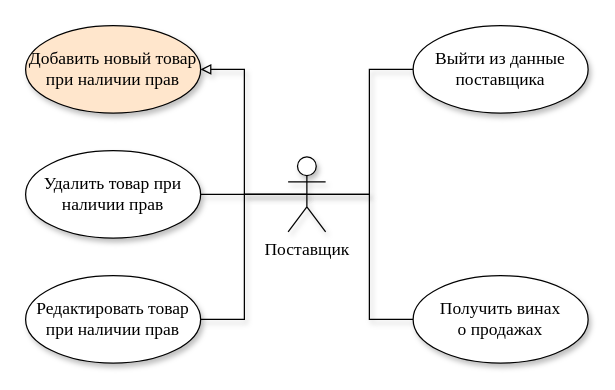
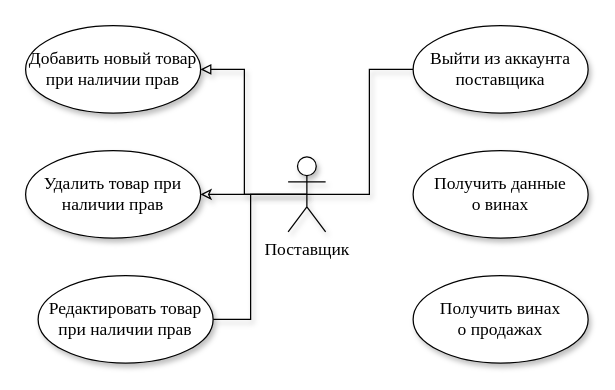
- <mxCell id="11" value="Добавить новый товар при наличии прав" style="ellipse;whiteSpace=wrap;html=1;fontFamily=Times New Roman;fontSize=14;shadow=1;fillColor=#ffe6cc;" parent="1" vertex="1"><mxGeometry x="20" y="20" width="140" height="70" as="geometry" /></mxCell>
+ <mxCell id="11" value="Добавить новый товар при наличии прав" style="ellipse;whiteSpace=wrap;html=1;fontFamily=Times New Roman;fontSize=14;shadow=1;" parent="1" vertex="1"><mxGeometry x="20" y="20" width="140" height="70" as="geometry" /></mxCell>
- <mxCell id="8" value="Выйти из данные&lt;br&gt;поставщика" style="ellipse;whiteSpace=wrap;html=1;fontFamily=Times New Roman;fontSize=14;shadow=1;" parent="1" vertex="1"><mxGeometry x="330" y="20" width="140" height="70" as="geometry" /></mxCell>
+ <mxCell id="8" value="Выйти из аккаунта&lt;br&gt;поставщика" style="ellipse;whiteSpace=wrap;html=1;fontFamily=Times New Roman;fontSize=14;shadow=1;" parent="1" vertex="1"><mxGeometry x="330" y="20" width="140" height="70" as="geometry" /></mxCell>
- <mxCell id="6" style="edgeStyle=orthogonalEdgeStyle;rounded=0;orthogonalLoop=1;jettySize=auto;html=1;exitX=0.5;exitY=0.5;exitDx=0;exitDy=0;exitPerimeter=0;entryX=1;entryY=0.5;entryDx=0;entryDy=0;endArrow=none;endFill=0;shadow=1;" parent="1" source="7" target="12" edge="1"><mxGeometry relative="1" as="geometry" /></mxCell>
+ <mxCell id="6" style="edgeStyle=orthogonalEdgeStyle;rounded=0;orthogonalLoop=1;jettySize=auto;html=1;exitX=0.5;exitY=0.5;exitDx=0;exitDy=0;exitPerimeter=0;entryX=1;entryY=0.5;entryDx=0;entryDy=0;endArrow=classic;endFill=0;shadow=1;" parent="1" source="7" target="12" edge="1"><mxGeometry relative="1" as="geometry" /></mxCell>
+ <mxCell id="10" value="Получить данные&lt;br&gt;о винах" style="ellipse;whiteSpace=wrap;html=1;fontFamily=Times New Roman;fontSize=14;shadow=1;" parent="1" vertex="1"><mxGeometry x="330" y="120" width="140" height="70" as="geometry" /></mxCell>
- <mxCell id="3" style="edgeStyle=orthogonalEdgeStyle;rounded=0;orthogonalLoop=1;jettySize=auto;html=1;exitX=0.5;exitY=0.5;exitDx=0;exitDy=0;exitPerimeter=0;entryX=0;entryY=0.5;entryDx=0;entryDy=0;fontFamily=Times New Roman;fontSize=14;endArrow=none;endFill=0;shadow=1;" parent="1" source="7" target="9" edge="1"><mxGeometry relative="1" as="geometry" /></mxCell>
- <mxCell id="13" value="Редактировать товар при наличии прав" style="ellipse;whiteSpace=wrap;html=1;fontFamily=Times New Roman;fontSize=14;shadow=1;" parent="1" vertex="1"><mxGeometry x="20" y="220" width="140" height="70" as="geometry" /></mxCell>
+ <mxCell id="13" value="Редактировать товар при наличии прав" style="ellipse;whiteSpace=wrap;html=1;fontFamily=Times New Roman;fontSize=14;shadow=1;" parent="1" vertex="1"><mxGeometry x="30" y="220" width="140" height="70" as="geometry" /></mxCell>
